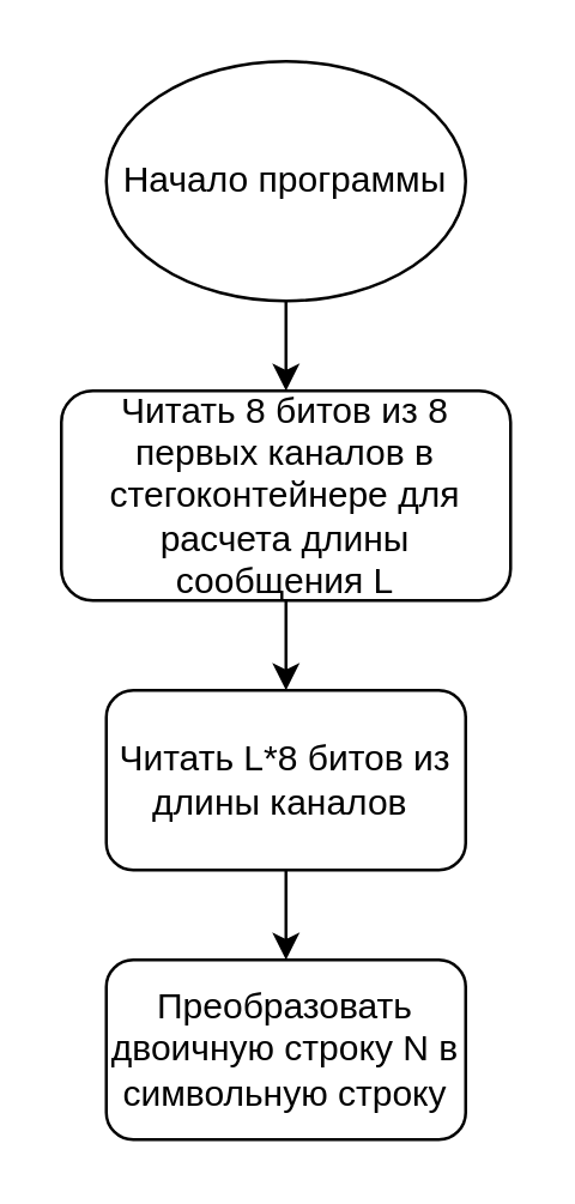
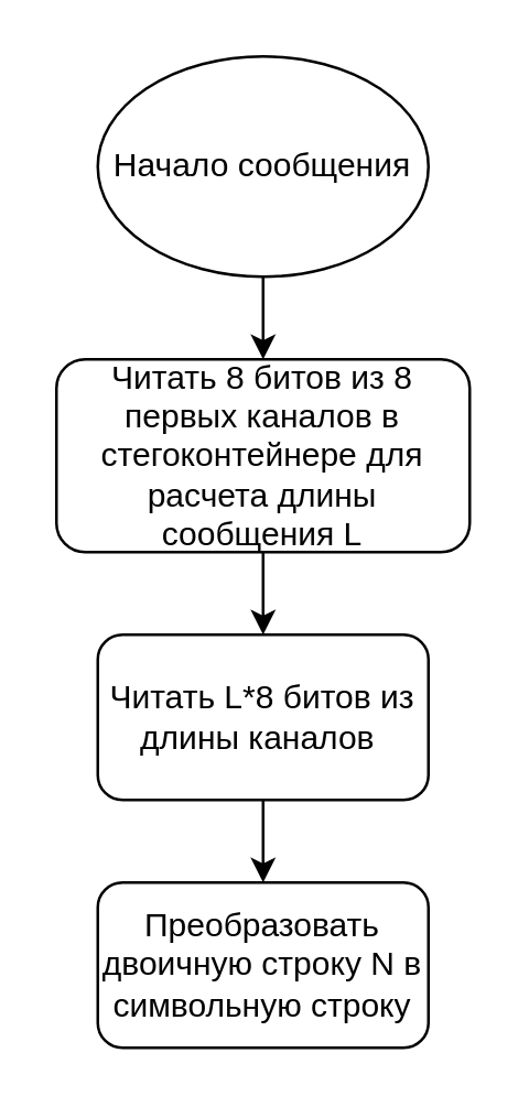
- <mxCell id="2" value="Начало программы" style="ellipse;whiteSpace=wrap;html=1;" vertex="1" parent="1"><mxGeometry x="35" y="20" width="120" height="80" as="geometry" /></mxCell>
+ <mxCell id="2" value="Начало сообщения" style="ellipse;whiteSpace=wrap;html=1;" vertex="1" parent="1"><mxGeometry x="35" y="20" width="120" height="80" as="geometry" /></mxCell>
